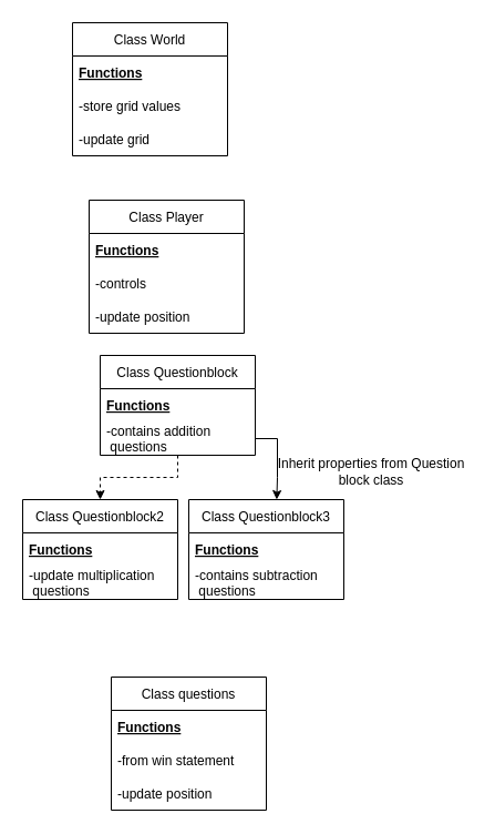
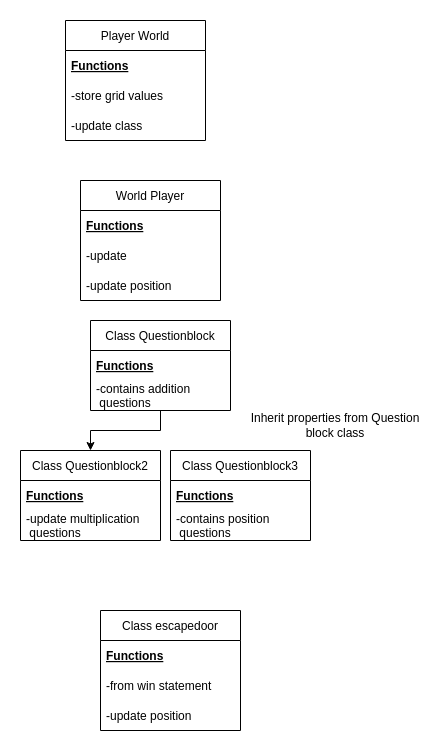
- <mxCell id="6" value="Class World" style="swimlane;fontStyle=0;childLayout=stackLayout;horizontal=1;startSize=30;horizontalStack=0;resizeParent=1;resizeParentMax=0;resizeLast=0;collapsible=1;marginBottom=0;" vertex="1" parent="1"><mxGeometry x="65" y="20" width="140" height="120" as="geometry" /></mxCell>
+ <mxCell id="6" value="Player World" style="swimlane;fontStyle=0;childLayout=stackLayout;horizontal=1;startSize=30;horizontalStack=0;resizeParent=1;resizeParentMax=0;resizeLast=0;collapsible=1;marginBottom=0;" vertex="1" parent="1"><mxGeometry x="65" y="20" width="140" height="120" as="geometry" /></mxCell>
- <mxCell id="9" value="-update grid" style="text;strokeColor=none;fillColor=none;align=left;verticalAlign=middle;spacingLeft=4;spacingRight=4;overflow=hidden;points=[[0,0.5],[1,0.5]];portConstraint=eastwest;rotatable=0;" vertex="1" parent="6"><mxGeometry y="90" width="140" height="30" as="geometry" /></mxCell>
+ <mxCell id="9" value="-update class" style="text;strokeColor=none;fillColor=none;align=left;verticalAlign=middle;spacingLeft=4;spacingRight=4;overflow=hidden;points=[[0,0.5],[1,0.5]];portConstraint=eastwest;rotatable=0;" vertex="1" parent="6"><mxGeometry y="90" width="140" height="30" as="geometry" /></mxCell>
- <mxCell id="2" value="Class Player" style="swimlane;fontStyle=0;childLayout=stackLayout;horizontal=1;startSize=30;horizontalStack=0;resizeParent=1;resizeParentMax=0;resizeLast=0;collapsible=1;marginBottom=0;" vertex="1" parent="1"><mxGeometry x="80" y="180" width="140" height="120" as="geometry" /></mxCell>
+ <mxCell id="2" value="World Player" style="swimlane;fontStyle=0;childLayout=stackLayout;horizontal=1;startSize=30;horizontalStack=0;resizeParent=1;resizeParentMax=0;resizeLast=0;collapsible=1;marginBottom=0;" vertex="1" parent="1"><mxGeometry x="80" y="180" width="140" height="120" as="geometry" /></mxCell>
- <mxCell id="4" value="-controls" style="text;strokeColor=none;fillColor=none;align=left;verticalAlign=middle;spacingLeft=4;spacingRight=4;overflow=hidden;points=[[0,0.5],[1,0.5]];portConstraint=eastwest;rotatable=0;" vertex="1" parent="2"><mxGeometry y="60" width="140" height="30" as="geometry" /></mxCell>
+ <mxCell id="4" value="-update" style="text;strokeColor=none;fillColor=none;align=left;verticalAlign=middle;spacingLeft=4;spacingRight=4;overflow=hidden;points=[[0,0.5],[1,0.5]];portConstraint=eastwest;rotatable=0;" vertex="1" parent="2"><mxGeometry y="60" width="140" height="30" as="geometry" /></mxCell>
- <mxCell id="24" style="edgeStyle=orthogonalEdgeStyle;rounded=0;orthogonalLoop=1;jettySize=auto;html=1;entryX=0.567;entryY=0;entryDx=0;entryDy=0;entryPerimeter=0;" edge="1" parent="1" source="13" target="17"><mxGeometry relative="1" as="geometry" /></mxCell>
- <mxCell id="10" style="edgeStyle=orthogonalEdgeStyle;rounded=0;orthogonalLoop=1;jettySize=auto;html=1;entryX=0.5;entryY=0;entryDx=0;entryDy=0;dashed=1;" edge="1" parent="1" source="11" target="14"><mxGeometry relative="1" as="geometry" /></mxCell>
+ <mxCell id="10" style="edgeStyle=orthogonalEdgeStyle;rounded=0;orthogonalLoop=1;jettySize=auto;html=1;entryX=0.5;entryY=0;entryDx=0;entryDy=0;" edge="1" parent="1" source="11" target="14"><mxGeometry relative="1" as="geometry" /></mxCell>
- <mxCell id="19" value="-contains subtraction&#10; questions" style="text;strokeColor=none;fillColor=none;align=left;verticalAlign=middle;spacingLeft=4;spacingRight=4;overflow=hidden;points=[[0,0.5],[1,0.5]];portConstraint=eastwest;rotatable=0;" vertex="1" parent="17"><mxGeometry y="60" width="140" height="30" as="geometry" /></mxCell>
+ <mxCell id="19" value="-contains position&#10; questions" style="text;strokeColor=none;fillColor=none;align=left;verticalAlign=middle;spacingLeft=4;spacingRight=4;overflow=hidden;points=[[0,0.5],[1,0.5]];portConstraint=eastwest;rotatable=0;" vertex="1" parent="17"><mxGeometry y="60" width="140" height="30" as="geometry" /></mxCell>
- <mxCell id="20" value="Class questions" style="swimlane;fontStyle=0;childLayout=stackLayout;horizontal=1;startSize=30;horizontalStack=0;resizeParent=1;resizeParentMax=0;resizeLast=0;collapsible=1;marginBottom=0;" vertex="1" parent="1"><mxGeometry x="100" y="610" width="140" height="120" as="geometry" /></mxCell>
+ <mxCell id="20" value="Class escapedoor" style="swimlane;fontStyle=0;childLayout=stackLayout;horizontal=1;startSize=30;horizontalStack=0;resizeParent=1;resizeParentMax=0;resizeLast=0;collapsible=1;marginBottom=0;" vertex="1" parent="1"><mxGeometry x="100" y="610" width="140" height="120" as="geometry" /></mxCell>
